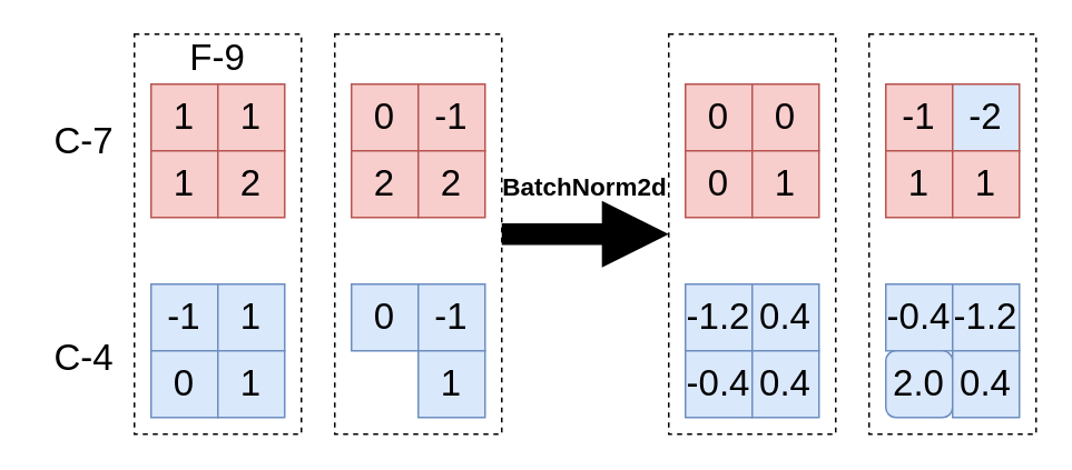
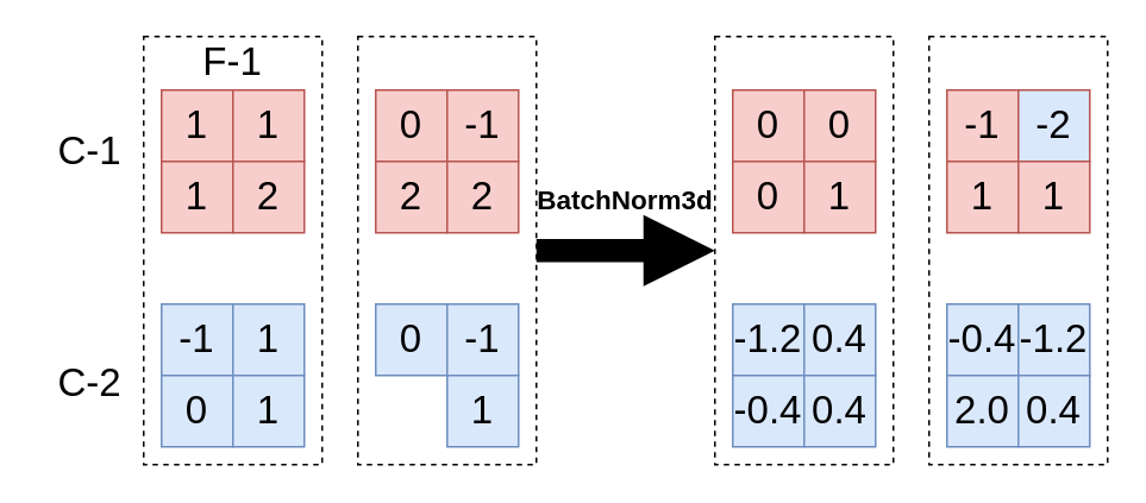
- <mxCell id="33" value="F-9" style="text;html=1;strokeColor=none;fillColor=none;align=center;verticalAlign=middle;whiteSpace=wrap;rounded=0;fontSize=22;" vertex="1" parent="1"><mxGeometry x="100" y="20" width="60" height="30" as="geometry" /></mxCell>
+ <mxCell id="33" value="F-1" style="text;html=1;strokeColor=none;fillColor=none;align=center;verticalAlign=middle;whiteSpace=wrap;rounded=0;fontSize=22;" vertex="1" parent="1"><mxGeometry x="100" y="20" width="60" height="30" as="geometry" /></mxCell>
- <mxCell id="34" value="C-7" style="text;html=1;strokeColor=none;fillColor=none;align=center;verticalAlign=middle;whiteSpace=wrap;rounded=0;fontSize=22;" vertex="1" parent="1"><mxGeometry x="20" y="70" width="60" height="30" as="geometry" /></mxCell>
+ <mxCell id="34" value="C-1" style="text;html=1;strokeColor=none;fillColor=none;align=center;verticalAlign=middle;whiteSpace=wrap;rounded=0;fontSize=22;" vertex="1" parent="1"><mxGeometry x="20" y="70" width="60" height="30" as="geometry" /></mxCell>
- <mxCell id="41" value="&lt;font style=&quot;font-size: 15px;&quot;&gt;BatchNorm2d&lt;/font&gt;" style="text;html=1;strokeColor=none;fillColor=none;align=center;verticalAlign=middle;whiteSpace=wrap;rounded=0;dashed=1;fontSize=22;fontStyle=1" vertex="1" parent="1"><mxGeometry x="305" y="100" width="90" height="20" as="geometry" /></mxCell>
+ <mxCell id="41" value="&lt;font style=&quot;font-size: 15px;&quot;&gt;BatchNorm3d&lt;/font&gt;" style="text;html=1;strokeColor=none;fillColor=none;align=center;verticalAlign=middle;whiteSpace=wrap;rounded=0;dashed=1;fontSize=22;fontStyle=1" vertex="1" parent="1"><mxGeometry x="305" y="100" width="90" height="20" as="geometry" /></mxCell>
- <mxCell id="35" value="C-4" style="text;html=1;strokeColor=none;fillColor=none;align=center;verticalAlign=middle;whiteSpace=wrap;rounded=0;fontSize=22;" vertex="1" parent="1"><mxGeometry x="20" y="200" width="60" height="30" as="geometry" /></mxCell>
+ <mxCell id="35" value="C-2" style="text;html=1;strokeColor=none;fillColor=none;align=center;verticalAlign=middle;whiteSpace=wrap;rounded=0;fontSize=22;" vertex="1" parent="1"><mxGeometry x="20" y="200" width="60" height="30" as="geometry" /></mxCell>
- <mxCell id="31" value="&lt;font style=&quot;font-size: 22px;&quot;&gt;2.0&lt;/font&gt;" style="whiteSpace=wrap;html=1;fillColor=#dae8fc;strokeColor=#6c8ebf;rounded=1;" vertex="1" parent="1"><mxGeometry x="530" y="210" width="40" height="40" as="geometry" /></mxCell>
+ <mxCell id="31" value="&lt;font style=&quot;font-size: 22px;&quot;&gt;2.0&lt;/font&gt;" style="rounded=0;whiteSpace=wrap;html=1;fillColor=#dae8fc;strokeColor=#6c8ebf;" vertex="1" parent="1"><mxGeometry x="530" y="210" width="40" height="40" as="geometry" /></mxCell>
